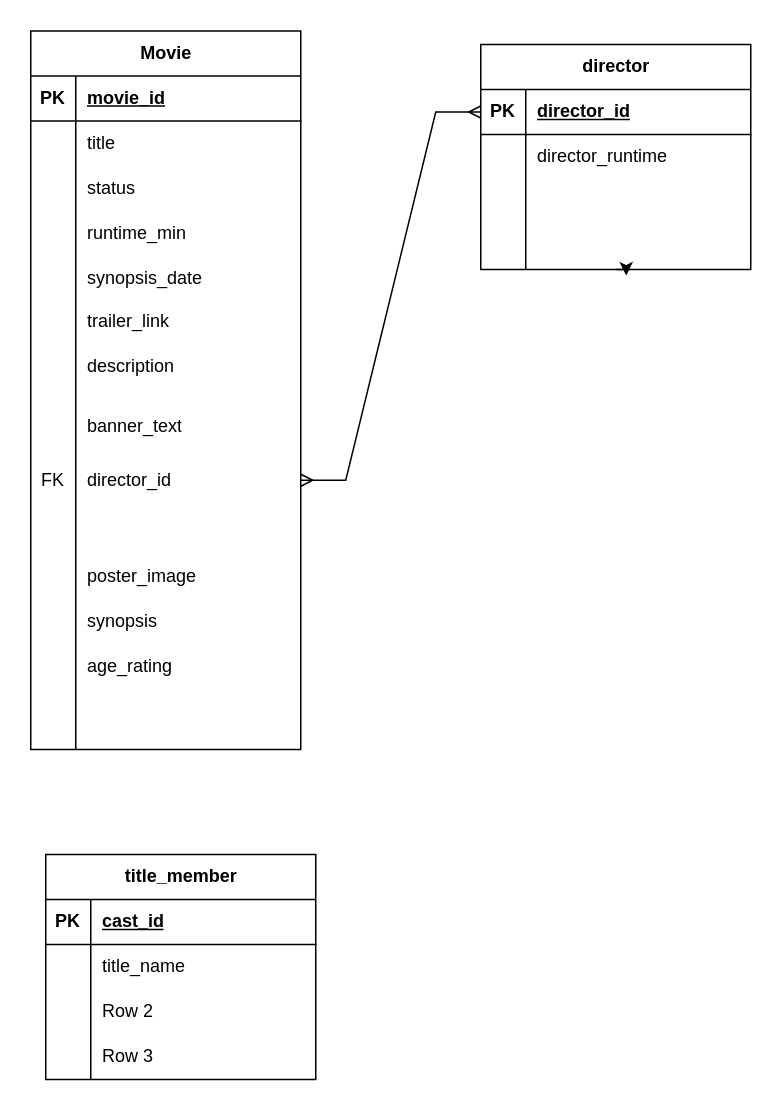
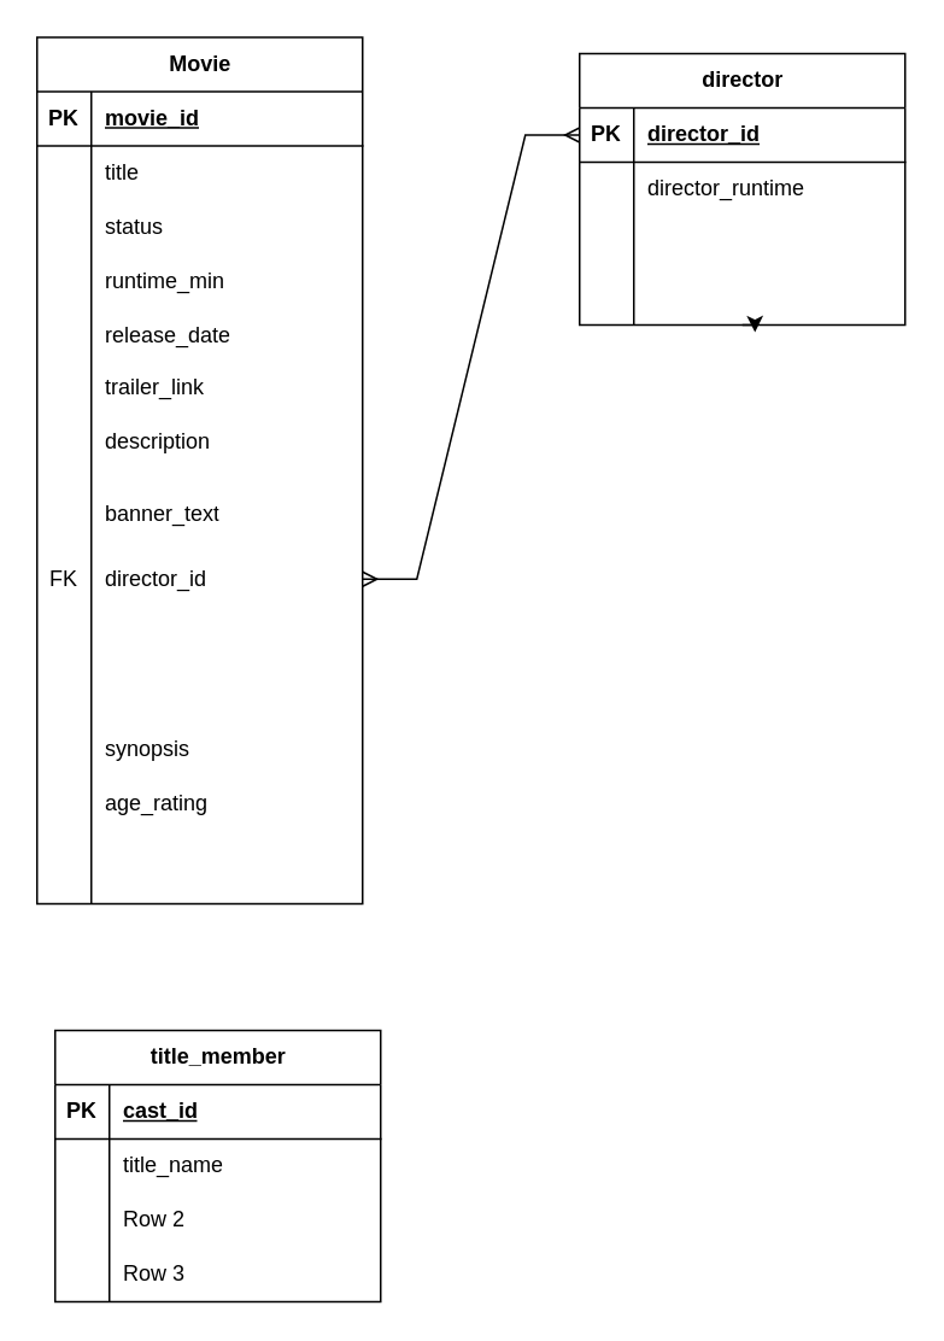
- <mxCell id="15" value="synopsis_date" style="shape=partialRectangle;connectable=0;fillColor=none;top=0;left=0;bottom=0;right=0;align=left;spacingLeft=6;overflow=hidden;whiteSpace=wrap;html=1;" vertex="1" parent="1"><mxGeometry x="50" y="170" width="150" height="30" as="geometry"><mxRectangle width="150" height="30" as="alternateBounds" /></mxGeometry></mxCell>
+ <mxCell id="15" value="release_date" style="shape=partialRectangle;connectable=0;fillColor=none;top=0;left=0;bottom=0;right=0;align=left;spacingLeft=6;overflow=hidden;whiteSpace=wrap;html=1;" vertex="1" parent="1"><mxGeometry x="50" y="170" width="150" height="30" as="geometry"><mxRectangle width="150" height="30" as="alternateBounds" /></mxGeometry></mxCell>
- <mxCell id="20" value="poster_image" style="shape=partialRectangle;connectable=0;fillColor=none;top=0;left=0;bottom=0;right=0;align=left;spacingLeft=6;overflow=hidden;whiteSpace=wrap;html=1;" vertex="1" parent="1"><mxGeometry x="50" y="369" width="150" height="30" as="geometry"><mxRectangle width="150" height="30" as="alternateBounds" /></mxGeometry></mxCell>
